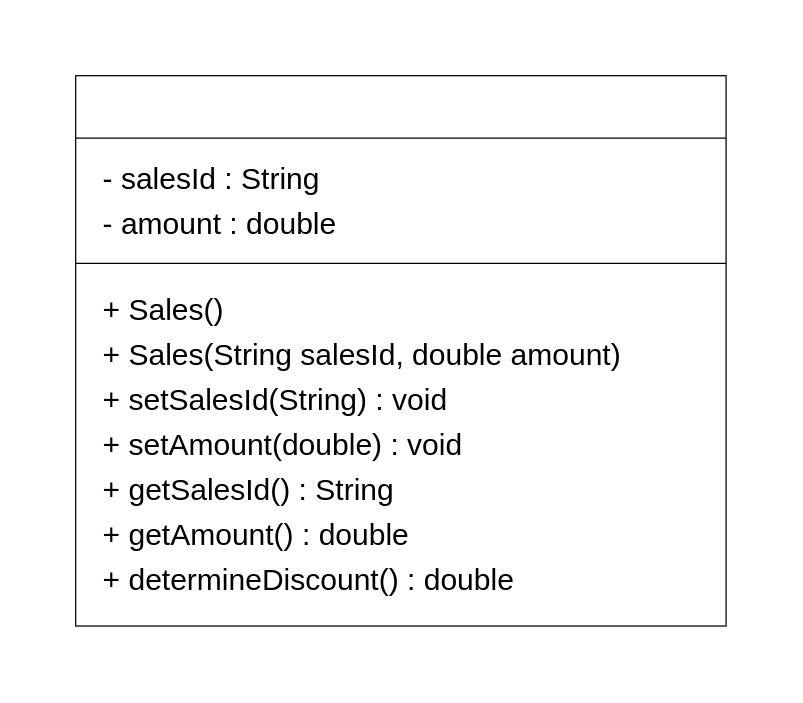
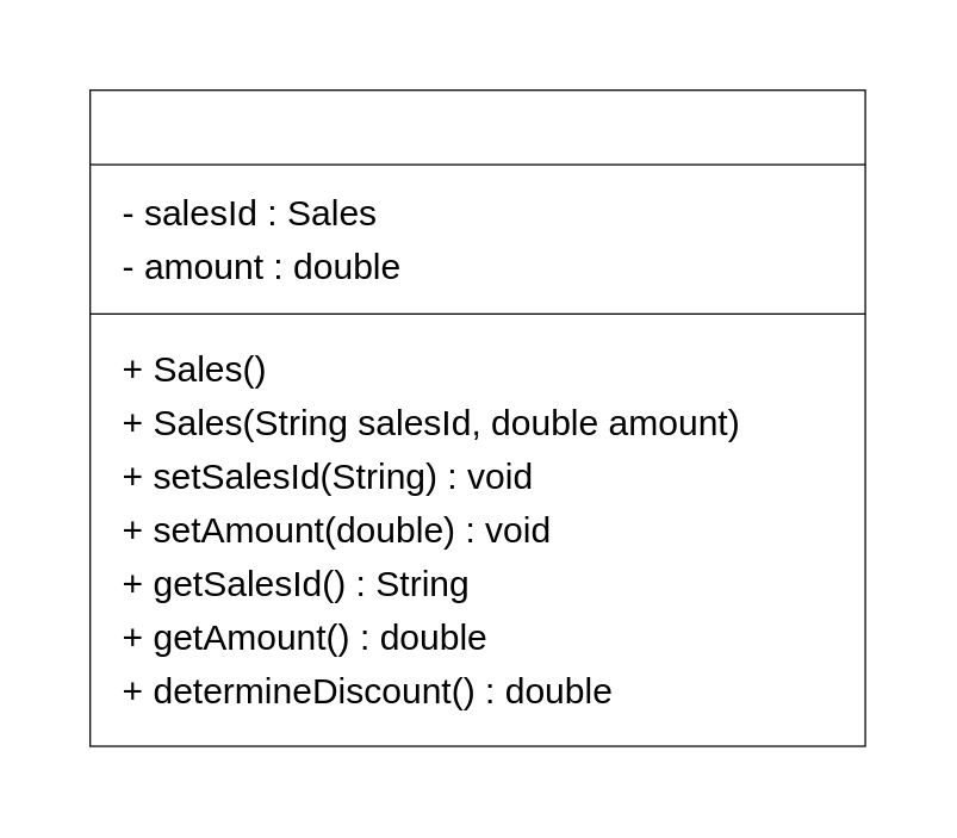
- <mxCell id="5" value="&lt;p style=&quot;line-height: 1.5;&quot;&gt;- salesId : String&lt;br&gt;- amount : double&lt;/p&gt;" style="text;html=1;resizable=0;autosize=1;align=left;verticalAlign=middle;points=[];fillColor=none;strokeColor=none;rounded=0;fontSize=24;" parent="1" vertex="1"><mxGeometry x="80" y="95" width="200" height="130" as="geometry" /></mxCell>
+ <mxCell id="5" value="&lt;p style=&quot;line-height: 1.5;&quot;&gt;- salesId : Sales&lt;br&gt;- amount : double&lt;/p&gt;" style="text;html=1;resizable=0;autosize=1;align=left;verticalAlign=middle;points=[];fillColor=none;strokeColor=none;rounded=0;fontSize=24;" parent="1" vertex="1"><mxGeometry x="80" y="95" width="200" height="130" as="geometry" /></mxCell>
